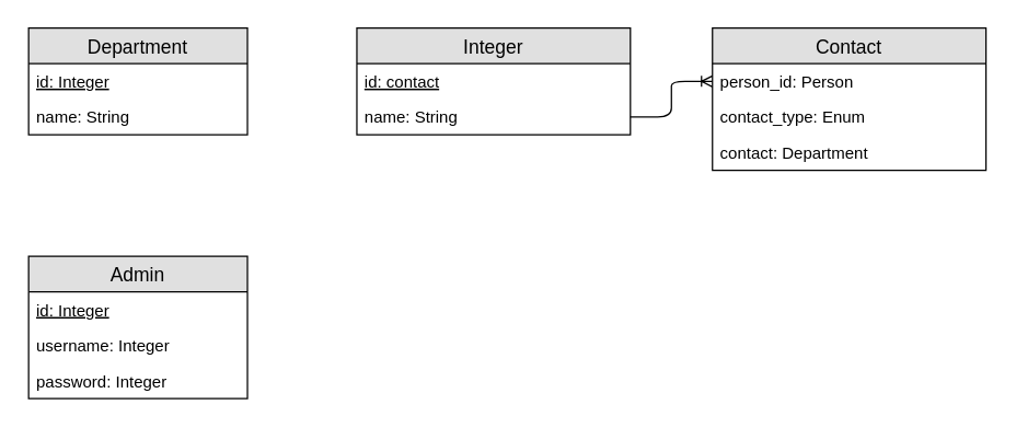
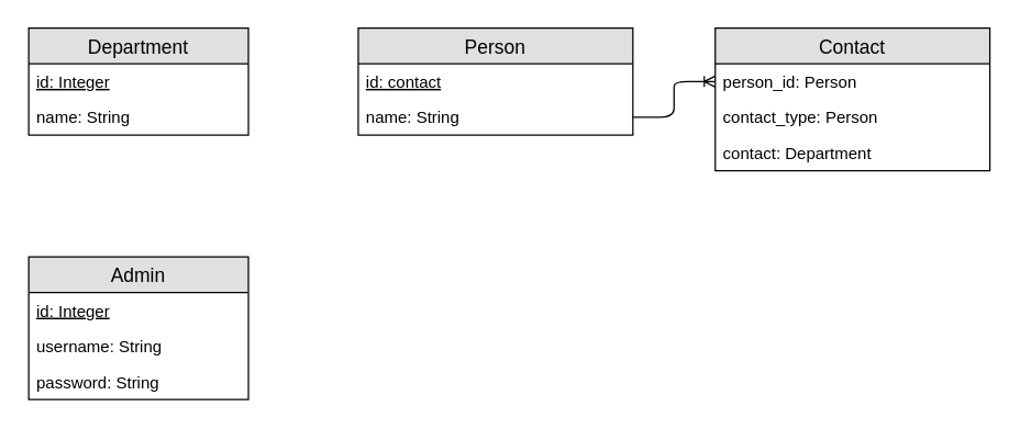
- <mxCell id="2" value="Integer" style="swimlane;fontStyle=0;childLayout=stackLayout;horizontal=1;startSize=26;fillColor=#e0e0e0;horizontalStack=0;resizeParent=1;resizeParentMax=0;resizeLast=0;collapsible=1;marginBottom=0;swimlaneFillColor=#ffffff;align=center;fontSize=14;" parent="1" vertex="1"><mxGeometry x="260" y="20" width="200" height="78" as="geometry" /></mxCell>
+ <mxCell id="2" value="Person" style="swimlane;fontStyle=0;childLayout=stackLayout;horizontal=1;startSize=26;fillColor=#e0e0e0;horizontalStack=0;resizeParent=1;resizeParentMax=0;resizeLast=0;collapsible=1;marginBottom=0;swimlaneFillColor=#ffffff;align=center;fontSize=14;" parent="1" vertex="1"><mxGeometry x="260" y="20" width="200" height="78" as="geometry" /></mxCell>
- <mxCell id="14" value="contact_type: Enum" style="text;strokeColor=none;fillColor=none;align=left;verticalAlign=top;spacingLeft=4;spacingRight=4;overflow=hidden;rotatable=0;points=[[0,0.5],[1,0.5]];portConstraint=eastwest;" parent="12" vertex="1"><mxGeometry y="52" width="200" height="26" as="geometry" /></mxCell>
+ <mxCell id="14" value="contact_type: Person" style="text;strokeColor=none;fillColor=none;align=left;verticalAlign=top;spacingLeft=4;spacingRight=4;overflow=hidden;rotatable=0;points=[[0,0.5],[1,0.5]];portConstraint=eastwest;" parent="12" vertex="1"><mxGeometry y="52" width="200" height="26" as="geometry" /></mxCell>
- <mxCell id="10" value="username: Integer" style="text;strokeColor=none;fillColor=none;spacingLeft=4;spacingRight=4;overflow=hidden;rotatable=0;points=[[0,0.5],[1,0.5]];portConstraint=eastwest;fontSize=12;fontStyle=0" vertex="1" parent="8"><mxGeometry y="52" width="160" height="26" as="geometry" /></mxCell>
+ <mxCell id="10" value="username: String" style="text;strokeColor=none;fillColor=none;spacingLeft=4;spacingRight=4;overflow=hidden;rotatable=0;points=[[0,0.5],[1,0.5]];portConstraint=eastwest;fontSize=12;fontStyle=0" vertex="1" parent="8"><mxGeometry y="52" width="160" height="26" as="geometry" /></mxCell>
- <mxCell id="11" value="password: Integer" style="text;strokeColor=none;fillColor=none;spacingLeft=4;spacingRight=4;overflow=hidden;rotatable=0;points=[[0,0.5],[1,0.5]];portConstraint=eastwest;fontSize=12;" parent="8" vertex="1"><mxGeometry y="78" width="160" height="26" as="geometry" /></mxCell>
+ <mxCell id="11" value="password: String" style="text;strokeColor=none;fillColor=none;spacingLeft=4;spacingRight=4;overflow=hidden;rotatable=0;points=[[0,0.5],[1,0.5]];portConstraint=eastwest;fontSize=12;" parent="8" vertex="1"><mxGeometry y="78" width="160" height="26" as="geometry" /></mxCell>
